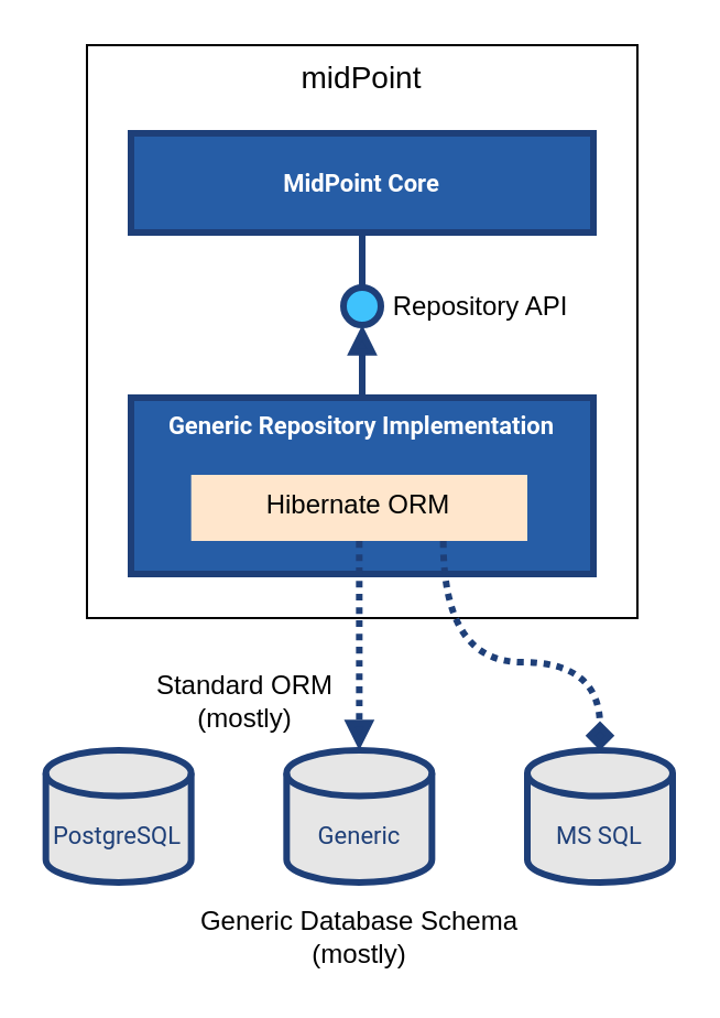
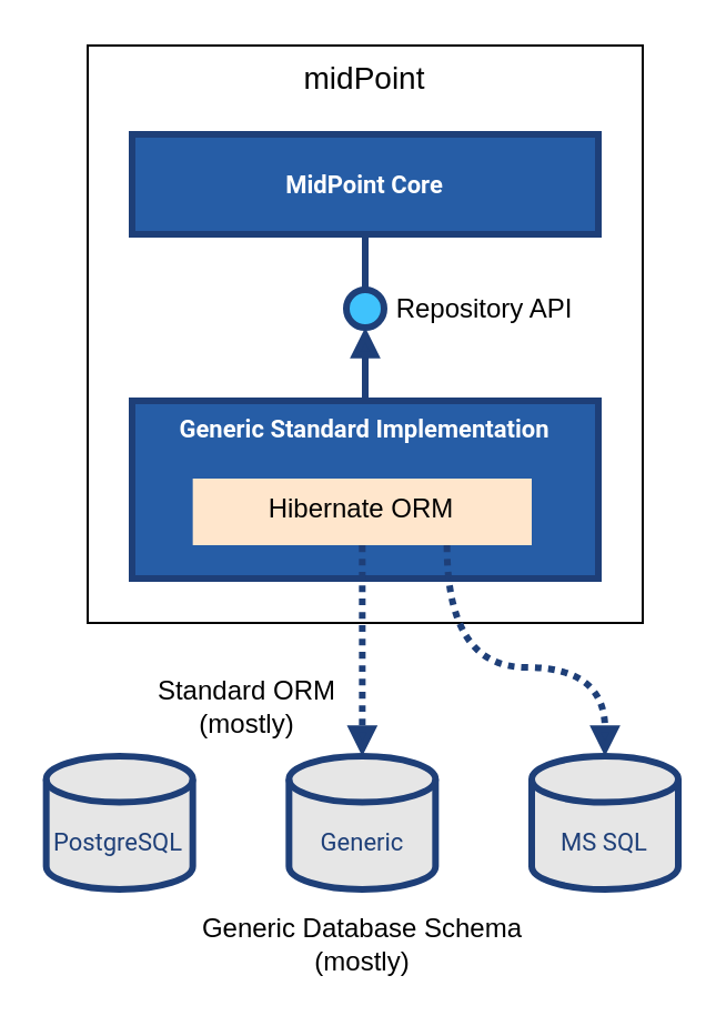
- <mxCell id="7" value="Generic Repository Implementation" style="rounded=0;whiteSpace=wrap;html=1;strokeWidth=3;perimeterSpacing=0;glass=0;strokeColor=#1E3F78;fillColor=#265DA6;fontFamily=Roboto;fontSource=https%3A%2F%2Ffonts.googleapis.com%2Fcss%3Ffamily%3DRoboto;fontColor=#FFFFFF;fontSize=11;fontStyle=1;spacing=2;verticalAlign=top;" vertex="1" parent="1"><mxGeometry x="59" y="180" width="210" height="80" as="geometry" /></mxCell>
+ <mxCell id="7" value="Generic Standard Implementation" style="rounded=0;whiteSpace=wrap;html=1;strokeWidth=3;perimeterSpacing=0;glass=0;strokeColor=#1E3F78;fillColor=#265DA6;fontFamily=Roboto;fontSource=https%3A%2F%2Ffonts.googleapis.com%2Fcss%3Ffamily%3DRoboto;fontColor=#FFFFFF;fontSize=11;fontStyle=1;spacing=2;verticalAlign=top;" vertex="1" parent="1"><mxGeometry x="59" y="180" width="210" height="80" as="geometry" /></mxCell>
- <mxCell id="14" value="" style="curved=1;endArrow=diamond;html=1;strokeColor=#1E3F78;strokeWidth=3;endFill=1;dashed=1;dashPattern=1 1;rounded=0;edgeStyle=orthogonalEdgeStyle;exitX=0.75;exitY=1;exitDx=0;exitDy=0;entryX=0.5;entryY=0;entryDx=0;entryDy=0;entryPerimeter=0;" edge="1" parent="1" source="9" target="13"><mxGeometry width="50" height="50" relative="1" as="geometry"><mxPoint x="134.497" y="255" as="sourcePoint" /><mxPoint x="63.33" y="340" as="targetPoint" /><Array as="points"><mxPoint x="201" y="300" /><mxPoint x="272" y="300" /></Array></mxGeometry></mxCell>
+ <mxCell id="14" value="" style="curved=1;endArrow=block;html=1;strokeColor=#1E3F78;strokeWidth=3;endFill=1;dashed=1;dashPattern=1 1;rounded=0;edgeStyle=orthogonalEdgeStyle;exitX=0.75;exitY=1;exitDx=0;exitDy=0;entryX=0.5;entryY=0;entryDx=0;entryDy=0;entryPerimeter=0;" edge="1" parent="1" source="9" target="13"><mxGeometry width="50" height="50" relative="1" as="geometry"><mxPoint x="134.497" y="255" as="sourcePoint" /><mxPoint x="63.33" y="340" as="targetPoint" /><Array as="points"><mxPoint x="201" y="300" /><mxPoint x="272" y="300" /></Array></mxGeometry></mxCell>
